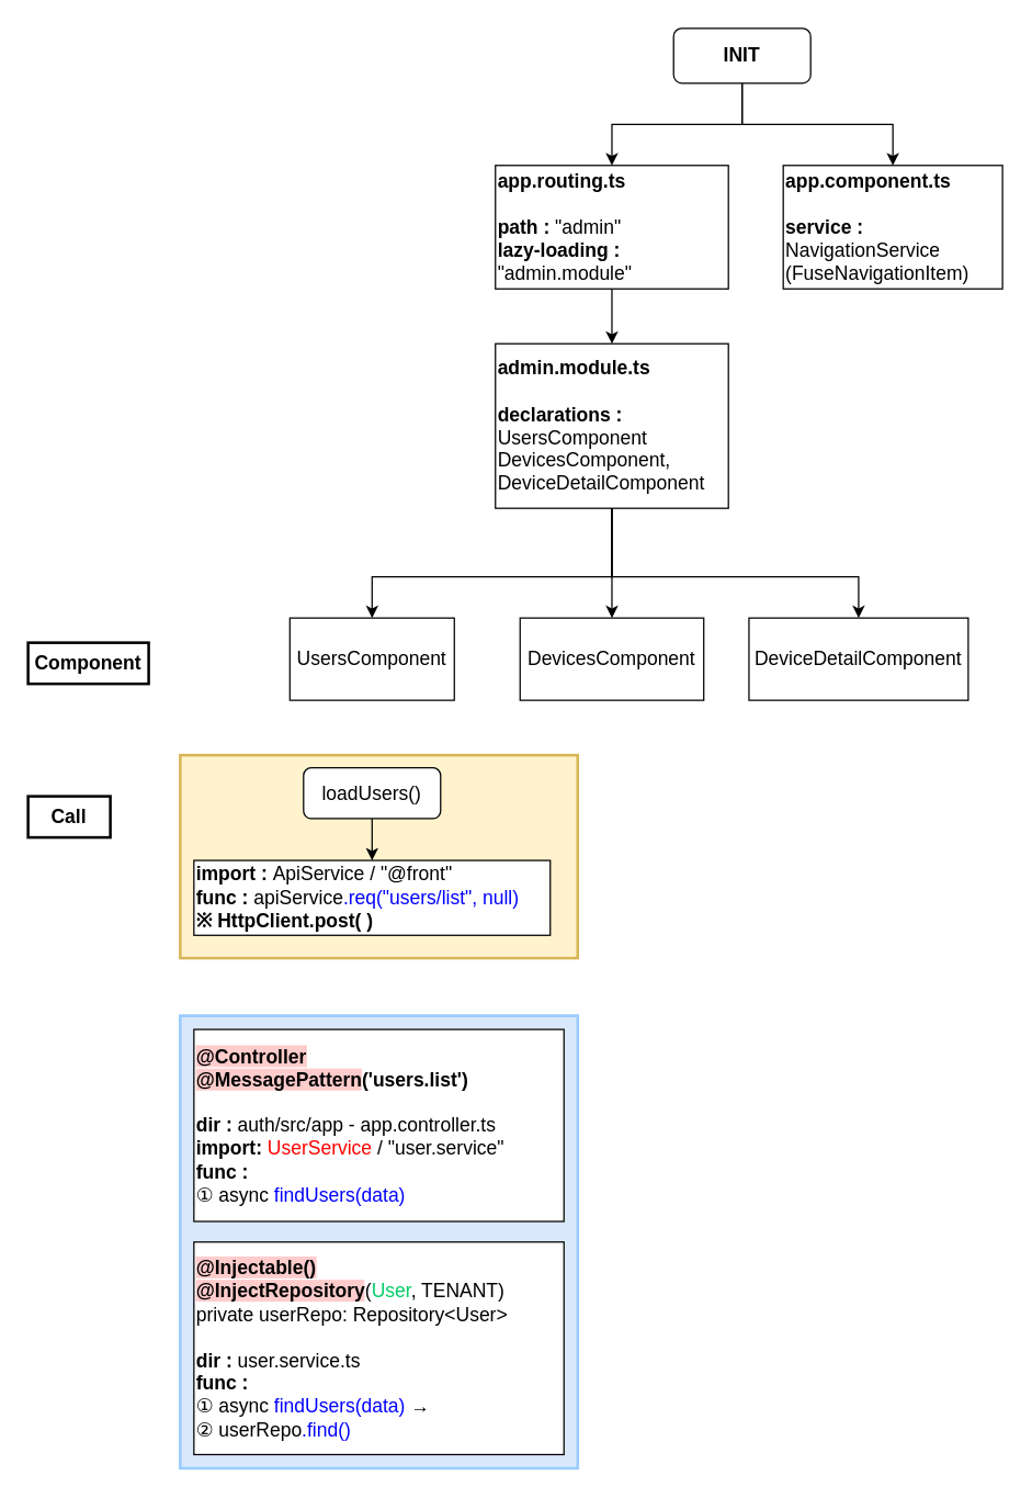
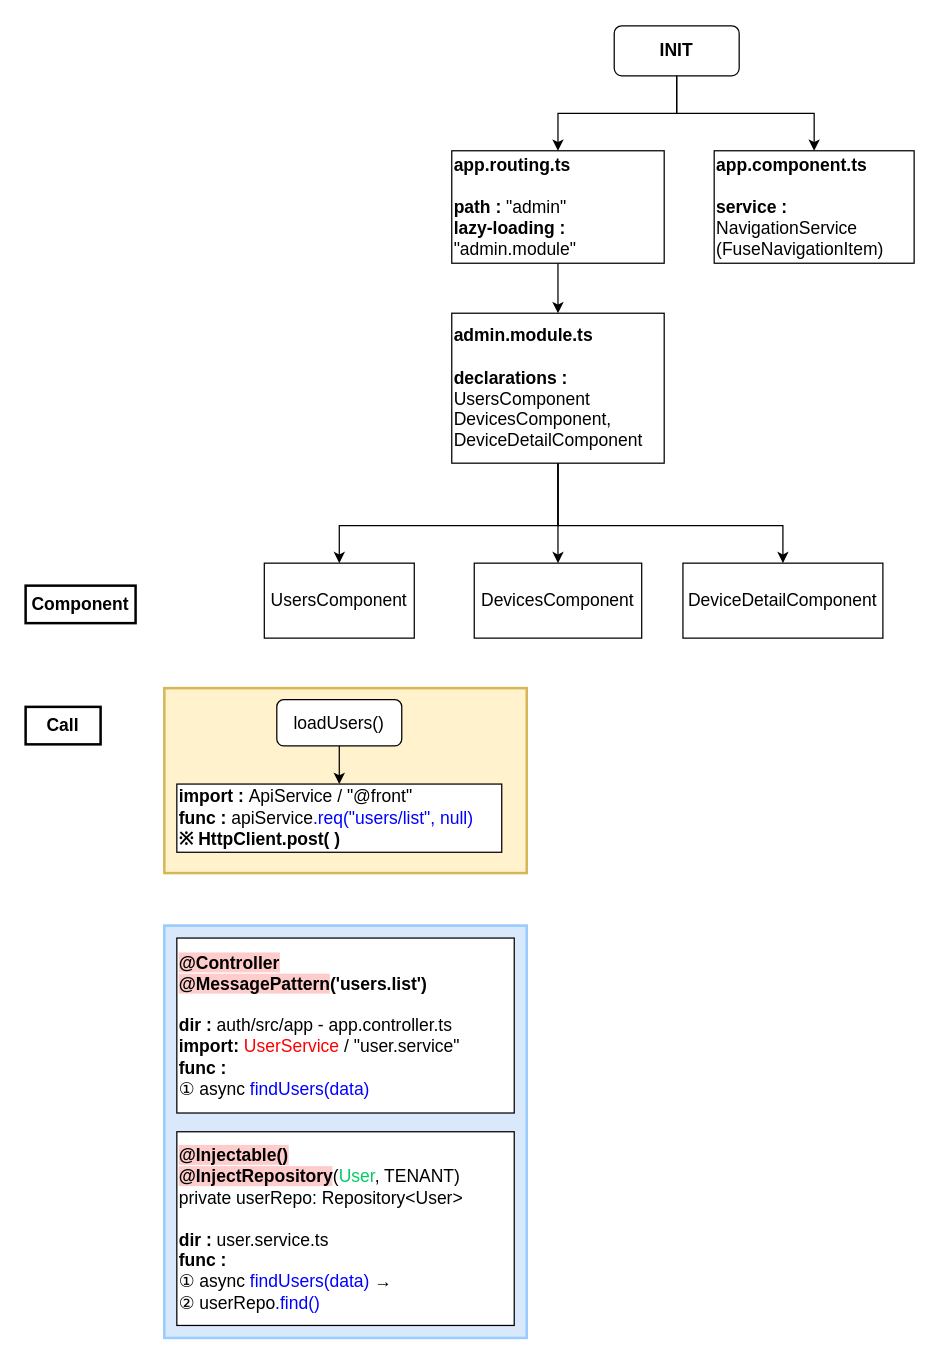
- <mxCell id="20" value="&lt;b&gt;Call&lt;/b&gt;" style="text;html=1;strokeColor=default;fillColor=default;align=center;verticalAlign=middle;whiteSpace=wrap;rounded=0;labelBackgroundColor=#FFFFFF;labelBorderColor=none;strokeWidth=2;fontSize=14;fontColor=#000000;" vertex="1" parent="1"><mxGeometry x="20" y="580" width="60" height="30" as="geometry" /></mxCell>
+ <mxCell id="20" value="&lt;b&gt;Call&lt;/b&gt;" style="text;html=1;strokeColor=default;fillColor=default;align=center;verticalAlign=middle;whiteSpace=wrap;rounded=0;labelBackgroundColor=#FFFFFF;labelBorderColor=none;strokeWidth=2;fontSize=14;fontColor=#000000;" vertex="1" parent="1"><mxGeometry x="20" y="565" width="60" height="30" as="geometry" /></mxCell>
